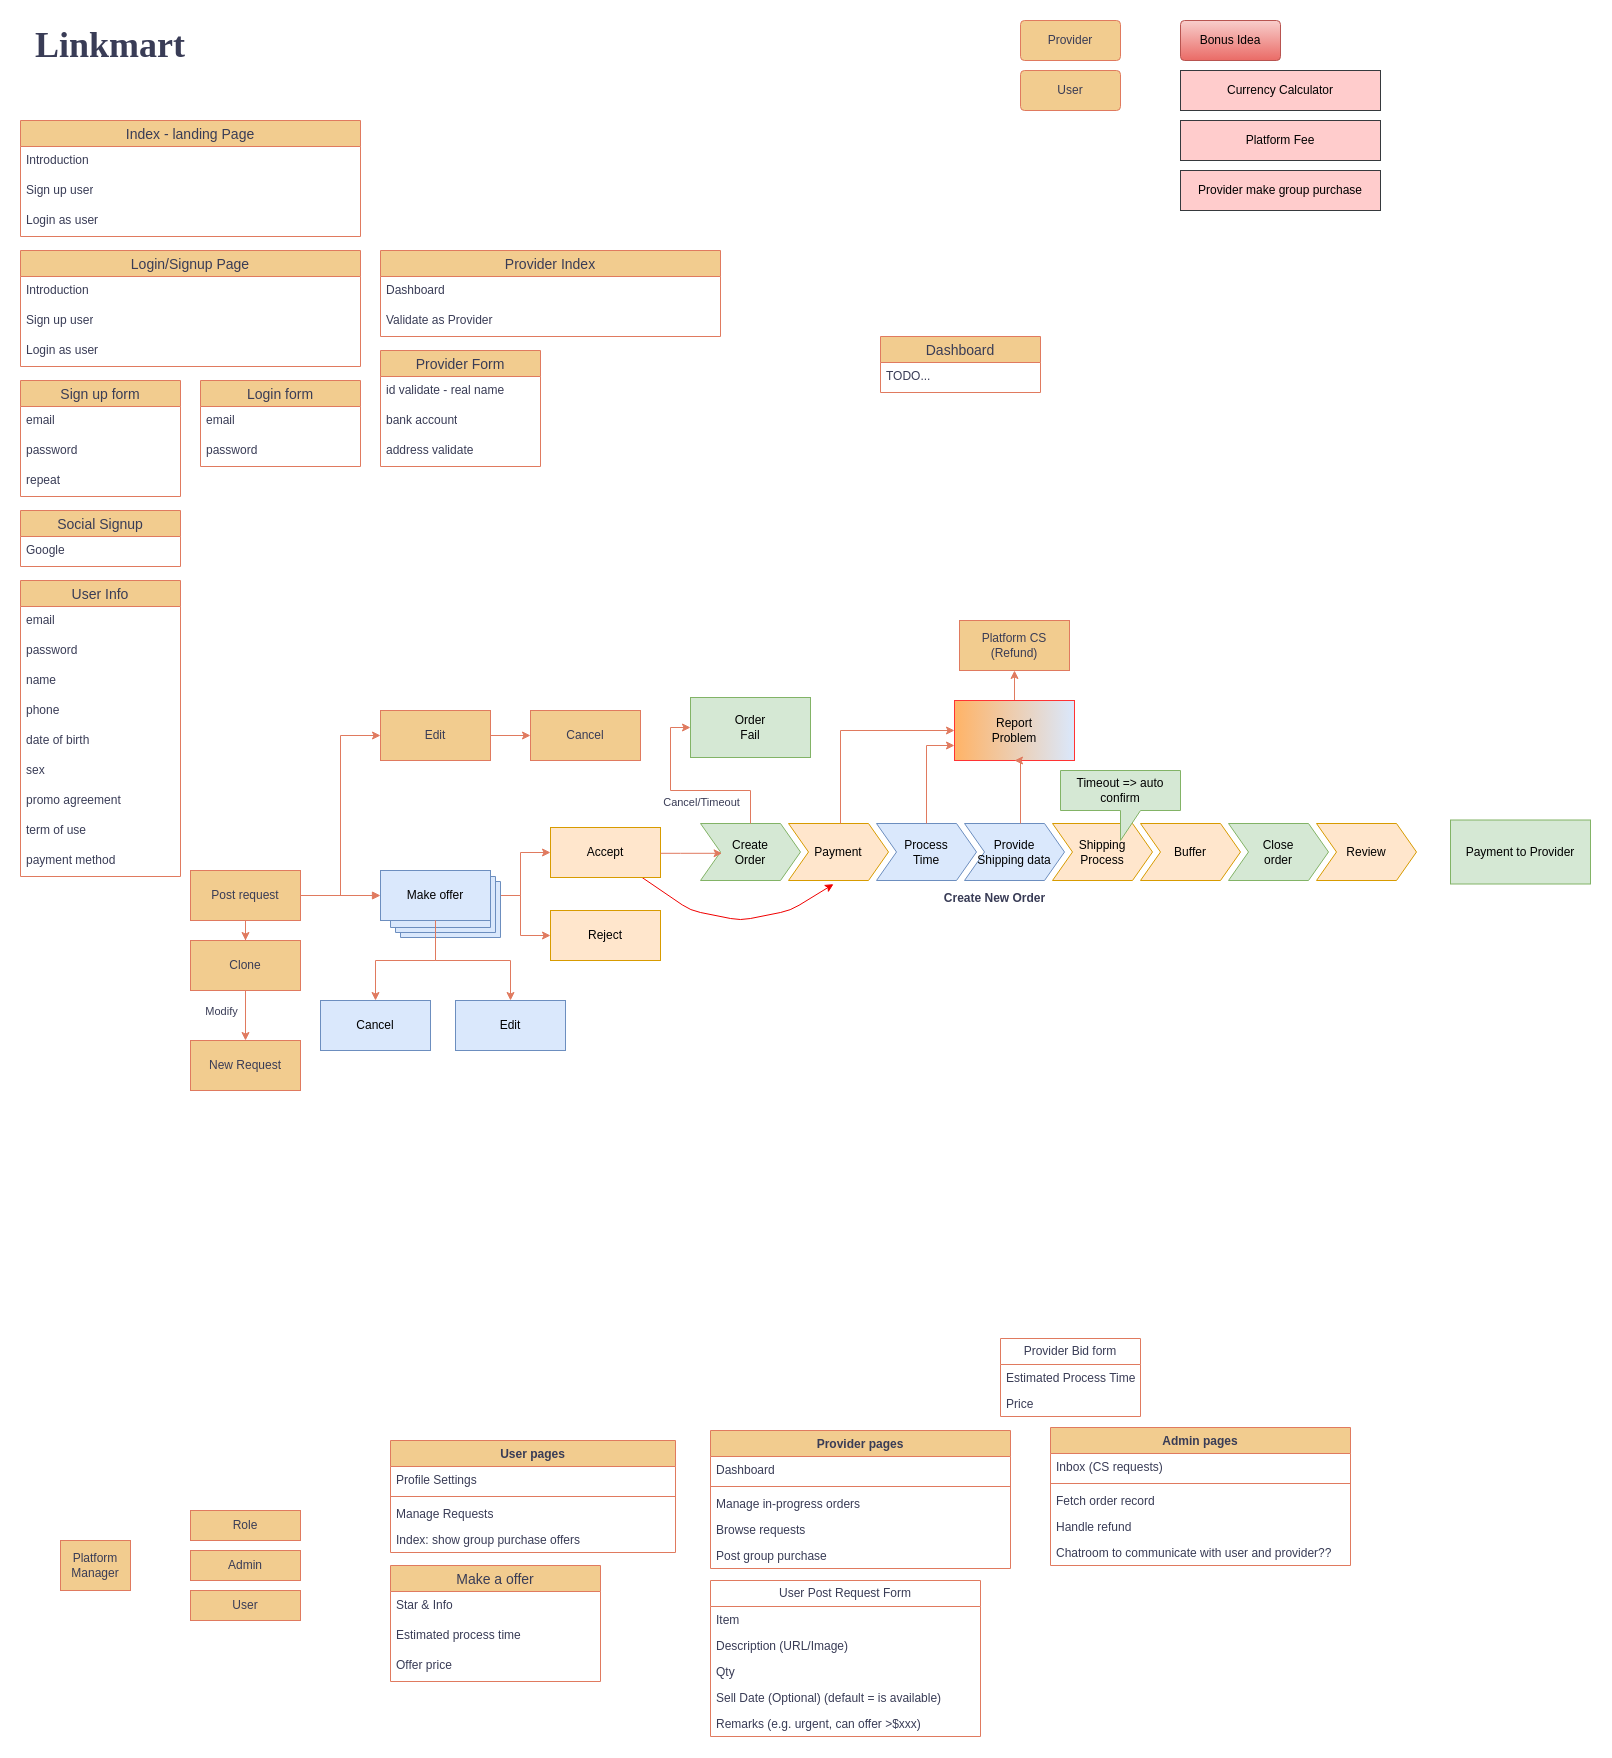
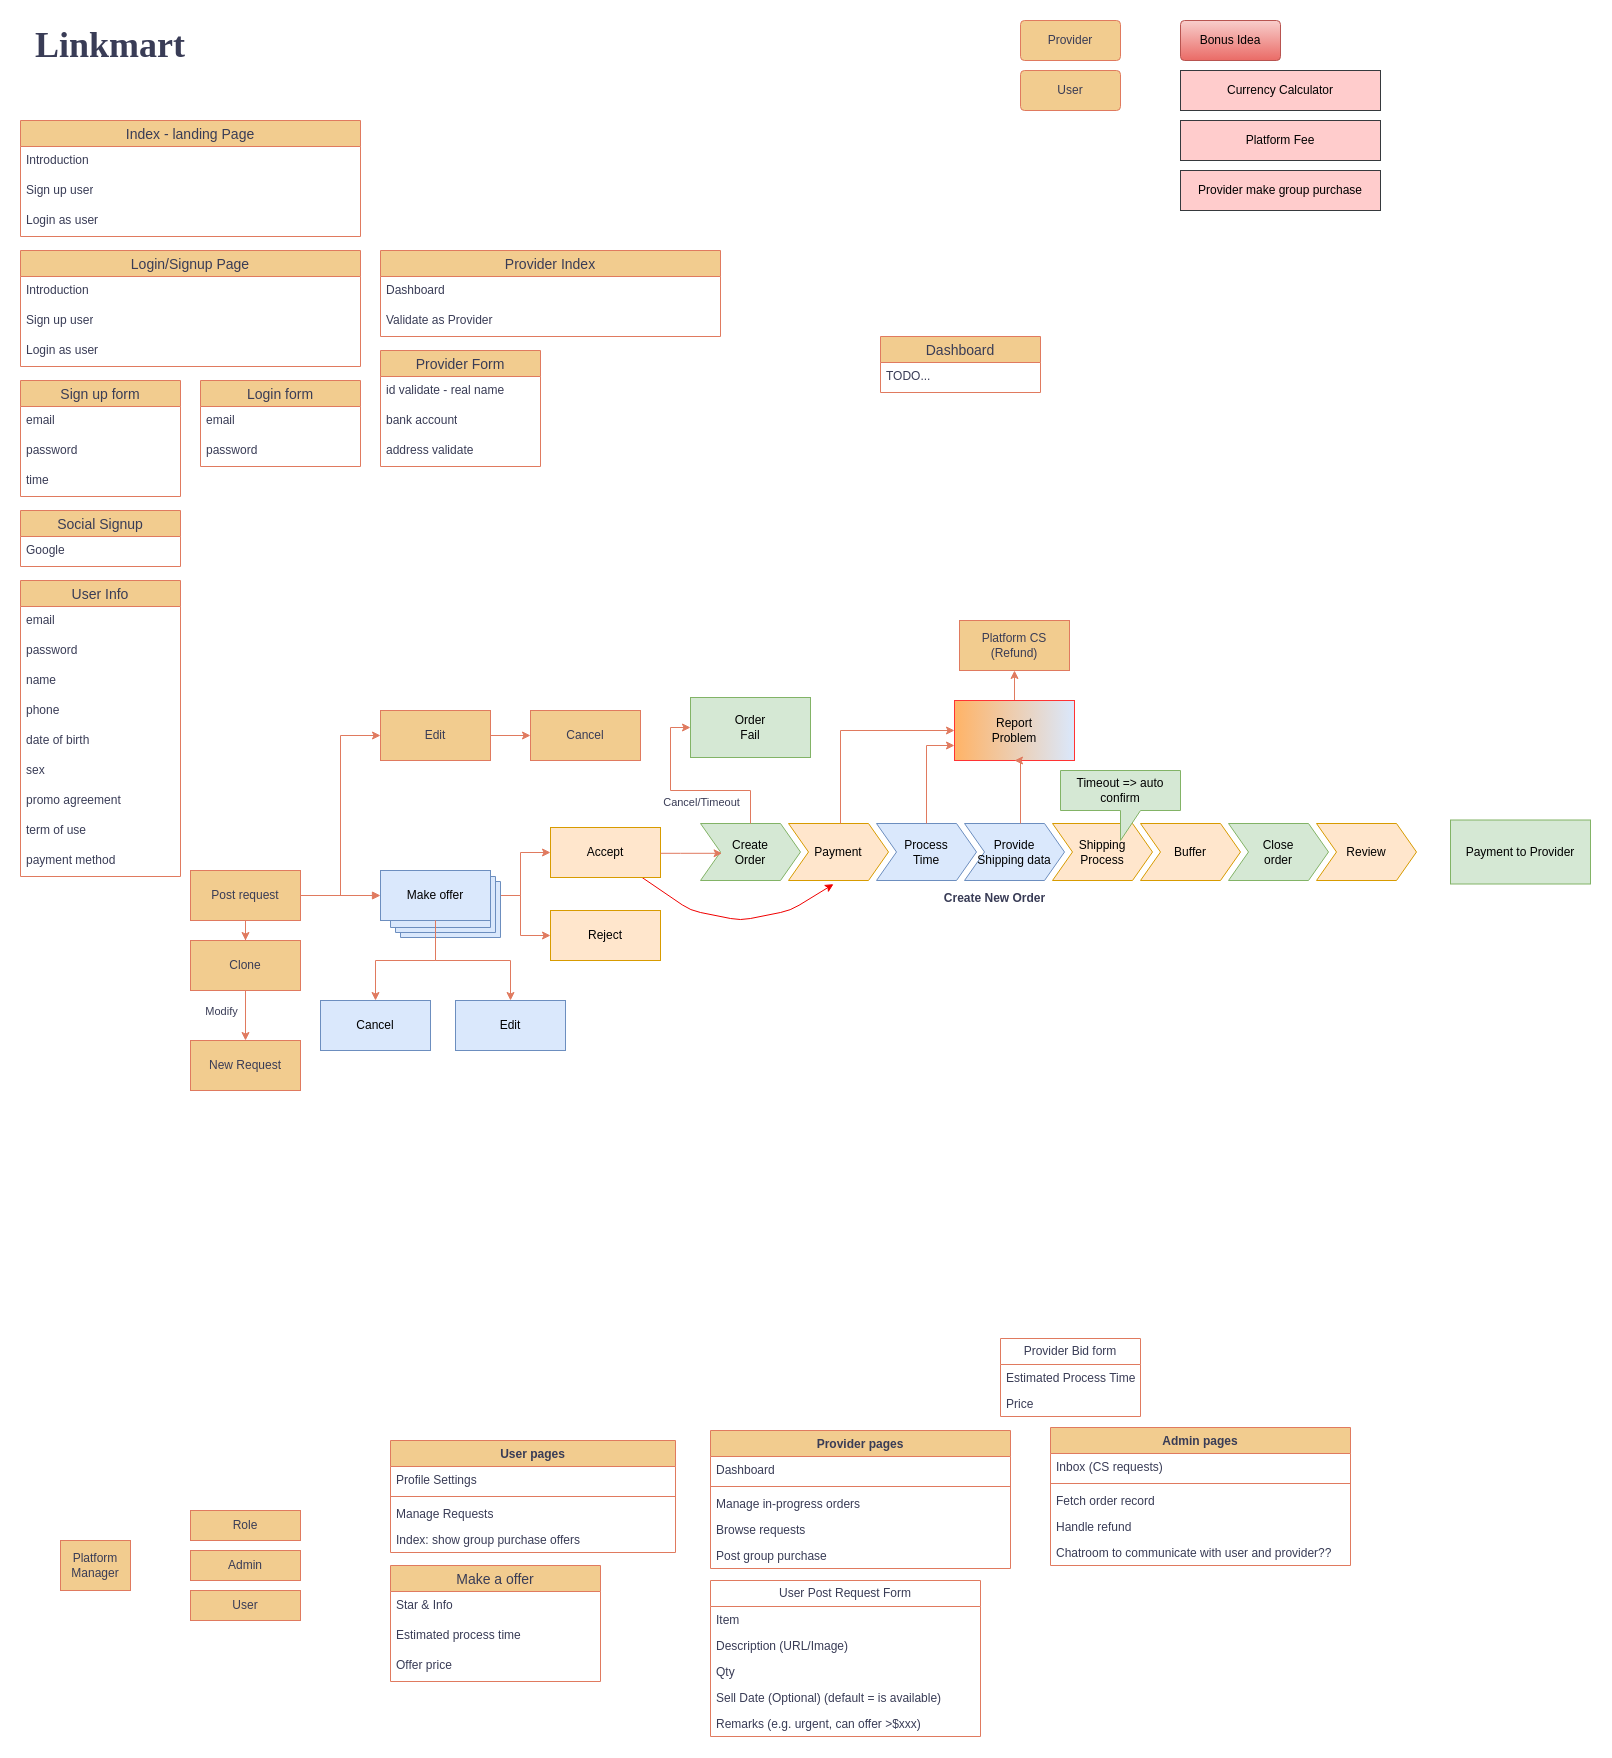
- <mxCell id="10" value="repeat" style="text;strokeColor=none;fillColor=none;spacingLeft=4;spacingRight=4;overflow=hidden;rotatable=0;points=[[0,0.5],[1,0.5]];portConstraint=eastwest;fontSize=12;whiteSpace=wrap;html=1;fontColor=#393C56;" parent="7" vertex="1"><mxGeometry y="86" width="160" height="30" as="geometry" /></mxCell>
+ <mxCell id="10" value="time" style="text;strokeColor=none;fillColor=none;spacingLeft=4;spacingRight=4;overflow=hidden;rotatable=0;points=[[0,0.5],[1,0.5]];portConstraint=eastwest;fontSize=12;whiteSpace=wrap;html=1;fontColor=#393C56;" parent="7" vertex="1"><mxGeometry y="86" width="160" height="30" as="geometry" /></mxCell>
